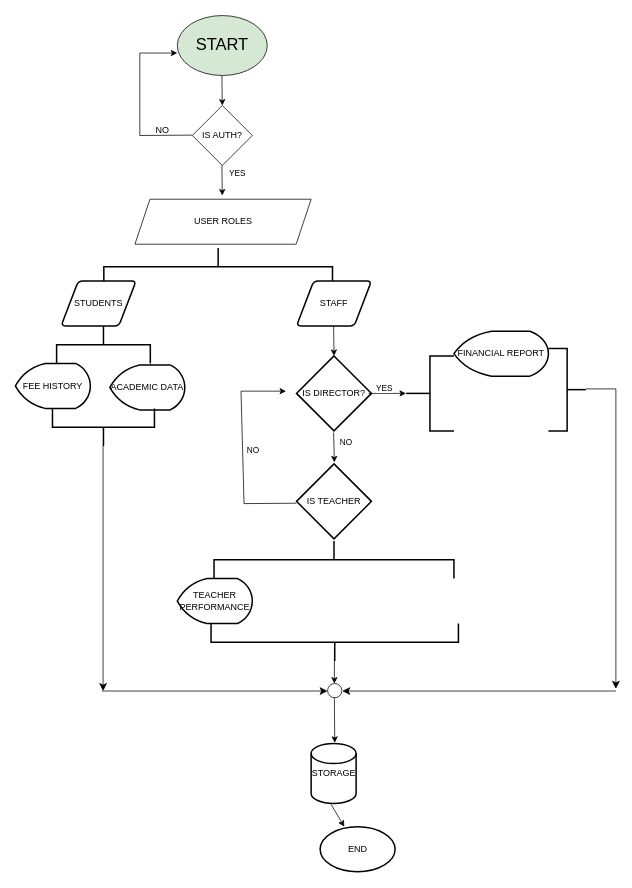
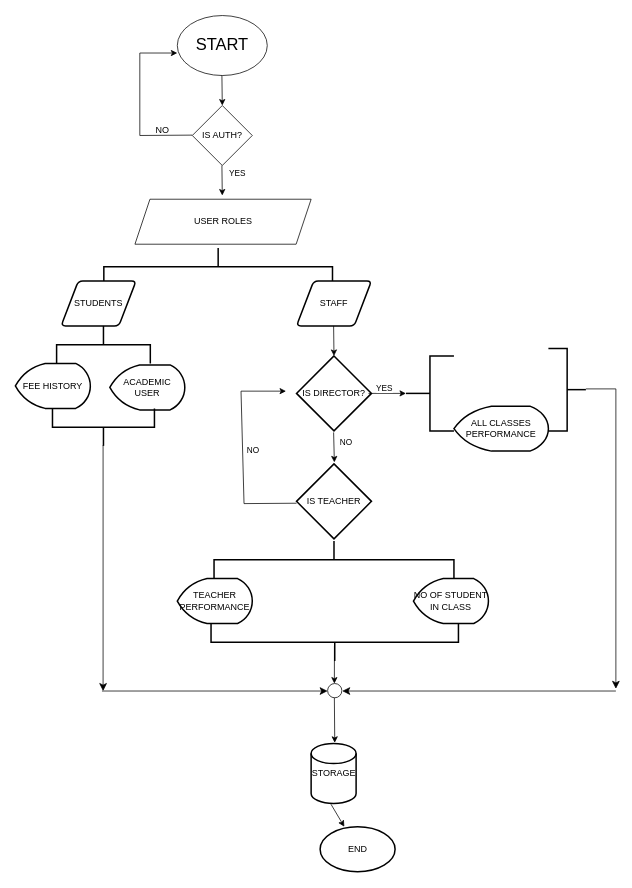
- <mxCell id="16" value="&lt;font style=&quot;font-size: 22px;&quot;&gt;START&lt;/font&gt;" style="ellipse;whiteSpace=wrap;html=1;fontColor=default;fillColor=#d5e8d4;" parent="1" vertex="1"><mxGeometry x="236" y="20" width="120" height="80" as="geometry" /></mxCell>
+ <mxCell id="16" value="&lt;font style=&quot;font-size: 22px;&quot;&gt;START&lt;/font&gt;" style="ellipse;whiteSpace=wrap;html=1;fontColor=default;" parent="1" vertex="1"><mxGeometry x="236" y="20" width="120" height="80" as="geometry" /></mxCell>
- <mxCell id="27" value="FINANCIAL REPORT" style="strokeWidth=2;html=1;shape=mxgraph.flowchart.display;whiteSpace=wrap;" parent="1" vertex="1"><mxGeometry x="605" y="441" width="126" height="60" as="geometry" /></mxCell>
- <mxCell id="14" value="ACADEMIC DATA" style="strokeWidth=2;html=1;shape=mxgraph.flowchart.display;whiteSpace=wrap;" parent="10" vertex="1"><mxGeometry x="126" y="112" width="100" height="60" as="geometry" /></mxCell>
+ <mxCell id="14" value="ACADEMIC USER" style="strokeWidth=2;html=1;shape=mxgraph.flowchart.display;whiteSpace=wrap;" parent="10" vertex="1"><mxGeometry x="126" y="112" width="100" height="60" as="geometry" /></mxCell>
+ <mxCell id="25" value="ALL CLASSES PERFORMANCE" style="strokeWidth=2;html=1;shape=mxgraph.flowchart.display;whiteSpace=wrap;" parent="1" vertex="1"><mxGeometry x="605" y="541" width="126" height="60" as="geometry" /></mxCell>
+ <mxCell id="32" value="NO OF STUDENT IN CLASS" style="strokeWidth=2;html=1;shape=mxgraph.flowchart.display;whiteSpace=wrap;" parent="1" vertex="1"><mxGeometry x="551" y="771" width="100" height="60" as="geometry" /></mxCell>
